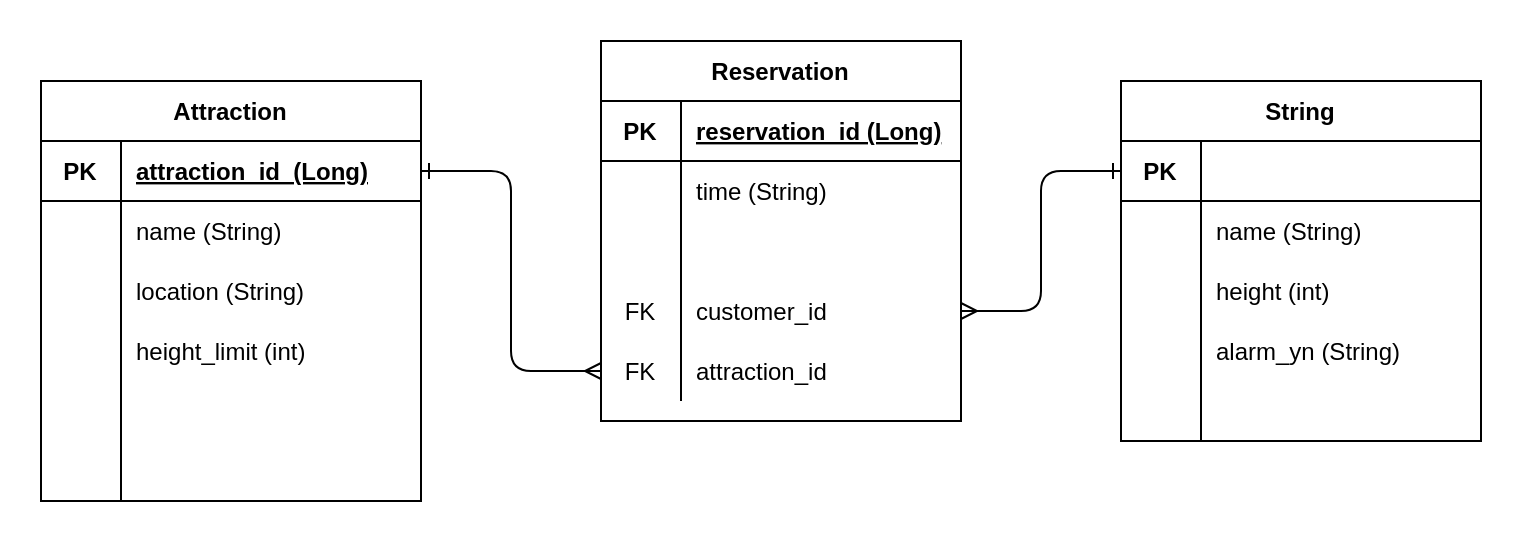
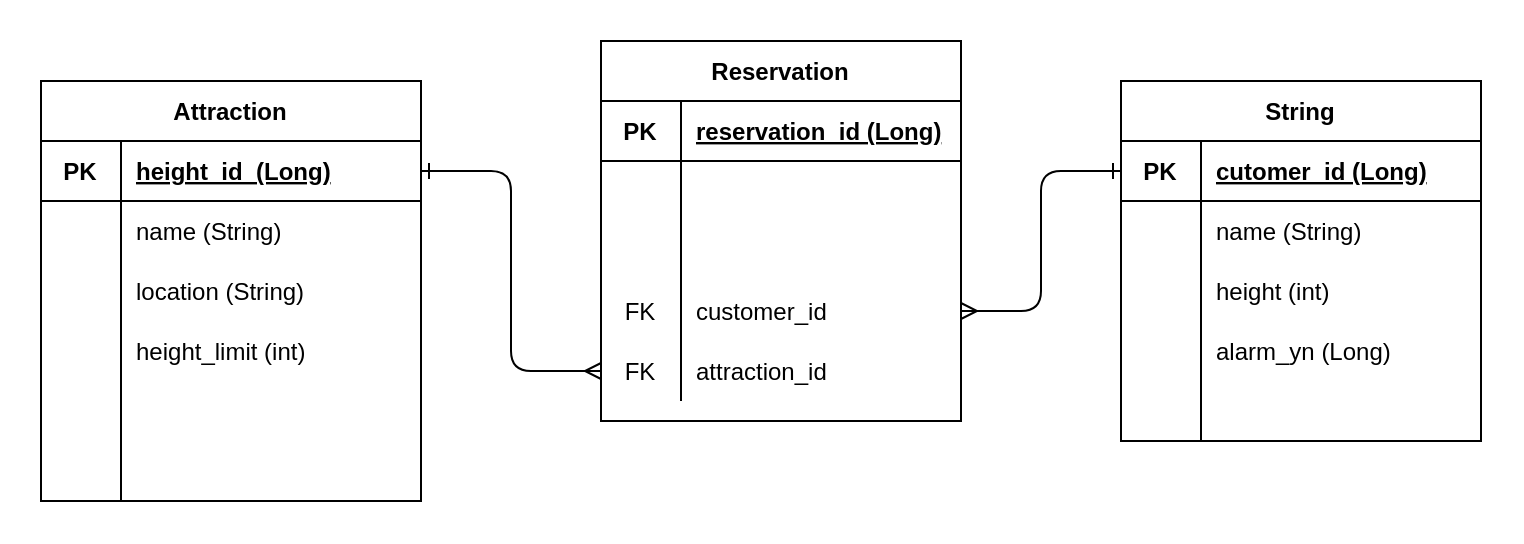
+ <mxCell id="5" value="cutomer_id (Long)" style="shape=partialRectangle;overflow=hidden;connectable=0;fillColor=none;top=0;left=0;bottom=0;right=0;align=left;spacingLeft=6;fontStyle=5;" parent="3" vertex="1"><mxGeometry x="40" width="140" height="30" as="geometry" /></mxCell>
- <mxCell id="21" value="attraction_id  (Long)" style="shape=partialRectangle;overflow=hidden;connectable=0;fillColor=none;top=0;left=0;bottom=0;right=0;align=left;spacingLeft=6;fontStyle=5;" parent="19" vertex="1"><mxGeometry x="40" width="150" height="30" as="geometry" /></mxCell>
+ <mxCell id="21" value="height_id  (Long)" style="shape=partialRectangle;overflow=hidden;connectable=0;fillColor=none;top=0;left=0;bottom=0;right=0;align=left;spacingLeft=6;fontStyle=5;" parent="19" vertex="1"><mxGeometry x="40" width="150" height="30" as="geometry" /></mxCell>
- <mxCell id="42" value="time (String)" style="shape=partialRectangle;connectable=0;fillColor=none;top=0;left=0;bottom=0;right=0;align=left;spacingLeft=6;overflow=hidden;" parent="40" vertex="1"><mxGeometry x="40" width="140" height="30" as="geometry" /></mxCell>
- <mxCell id="14" value="alarm_yn (String)" style="shape=partialRectangle;overflow=hidden;connectable=0;fillColor=none;top=0;left=0;bottom=0;right=0;align=left;spacingLeft=6;" parent="12" vertex="1"><mxGeometry x="40" width="140" height="30" as="geometry" /></mxCell>
+ <mxCell id="14" value="alarm_yn (Long)" style="shape=partialRectangle;overflow=hidden;connectable=0;fillColor=none;top=0;left=0;bottom=0;right=0;align=left;spacingLeft=6;" parent="12" vertex="1"><mxGeometry x="40" width="140" height="30" as="geometry" /></mxCell>
